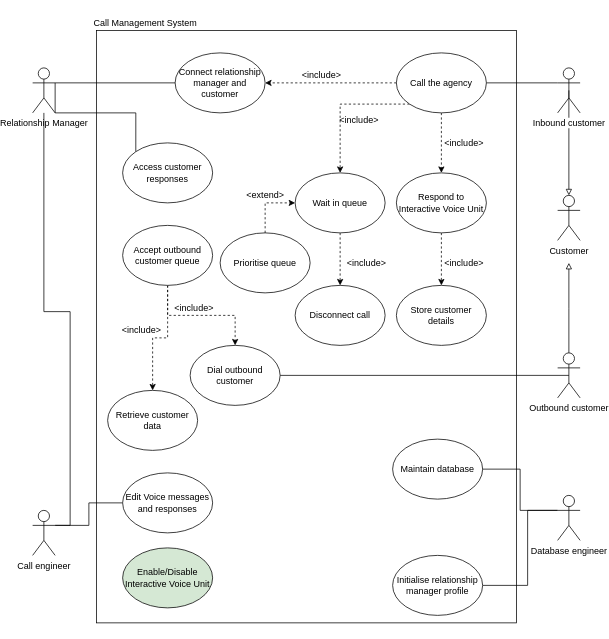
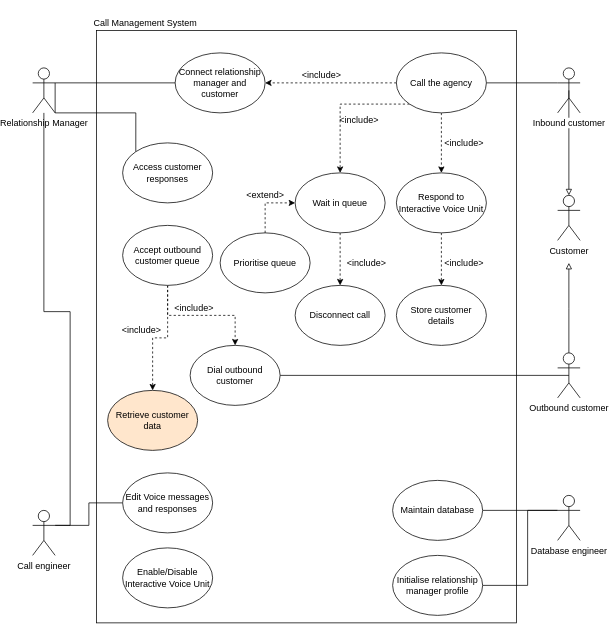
- <mxCell id="45" value="Retrieve customer data" style="ellipse;whiteSpace=wrap;html=1;" vertex="1" parent="1"><mxGeometry x="120" y="520" width="120" height="80" as="geometry" /></mxCell>
+ <mxCell id="45" value="Retrieve customer data" style="ellipse;whiteSpace=wrap;html=1;fillColor=#ffe6cc;" vertex="1" parent="1"><mxGeometry x="120" y="520" width="120" height="80" as="geometry" /></mxCell>
- <mxCell id="44" value="Maintain database" style="ellipse;whiteSpace=wrap;html=1;" vertex="1" parent="1"><mxGeometry x="500" y="585" width="120" height="80" as="geometry" /></mxCell>
+ <mxCell id="44" value="Maintain database" style="ellipse;whiteSpace=wrap;html=1;" vertex="1" parent="1"><mxGeometry x="500" y="640" width="120" height="80" as="geometry" /></mxCell>
- <mxCell id="30" value="Enable/Disable Interactive Voice Unit" style="ellipse;whiteSpace=wrap;html=1;fillColor=#d5e8d4;" vertex="1" parent="1"><mxGeometry x="140" y="730" width="120" height="80" as="geometry" /></mxCell>
+ <mxCell id="30" value="Enable/Disable Interactive Voice Unit" style="ellipse;whiteSpace=wrap;html=1;" vertex="1" parent="1"><mxGeometry x="140" y="730" width="120" height="80" as="geometry" /></mxCell>
